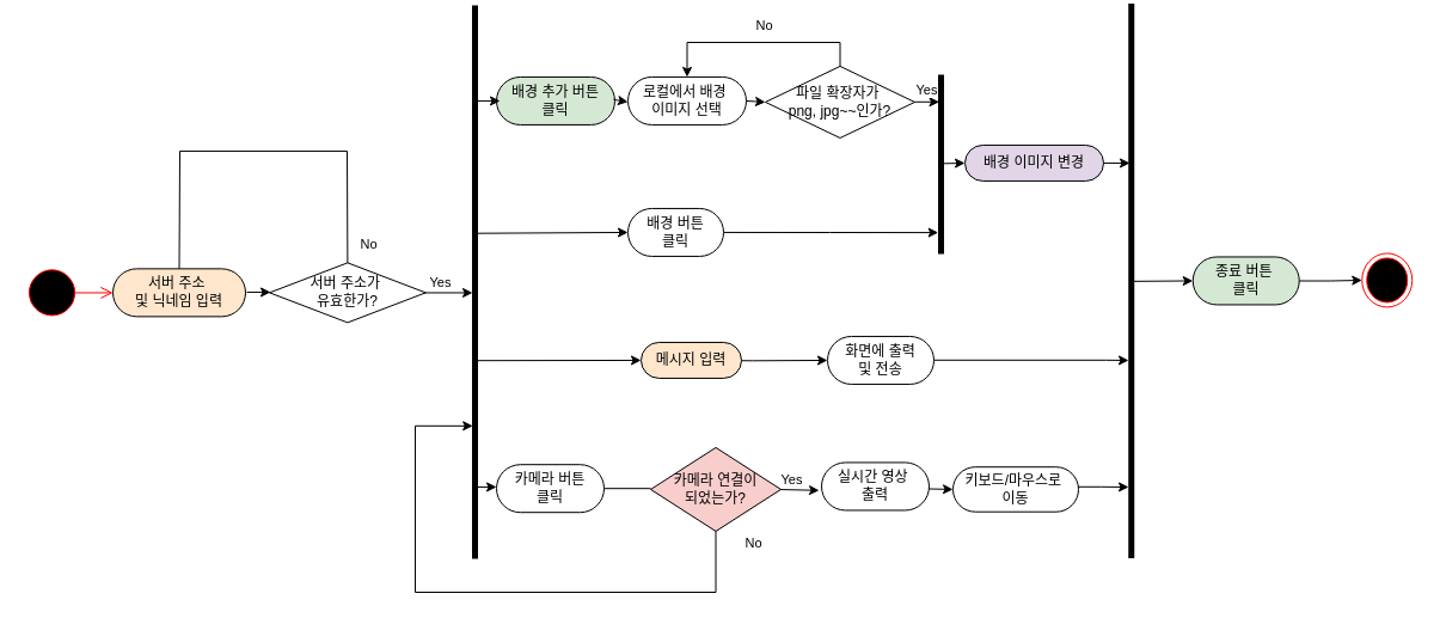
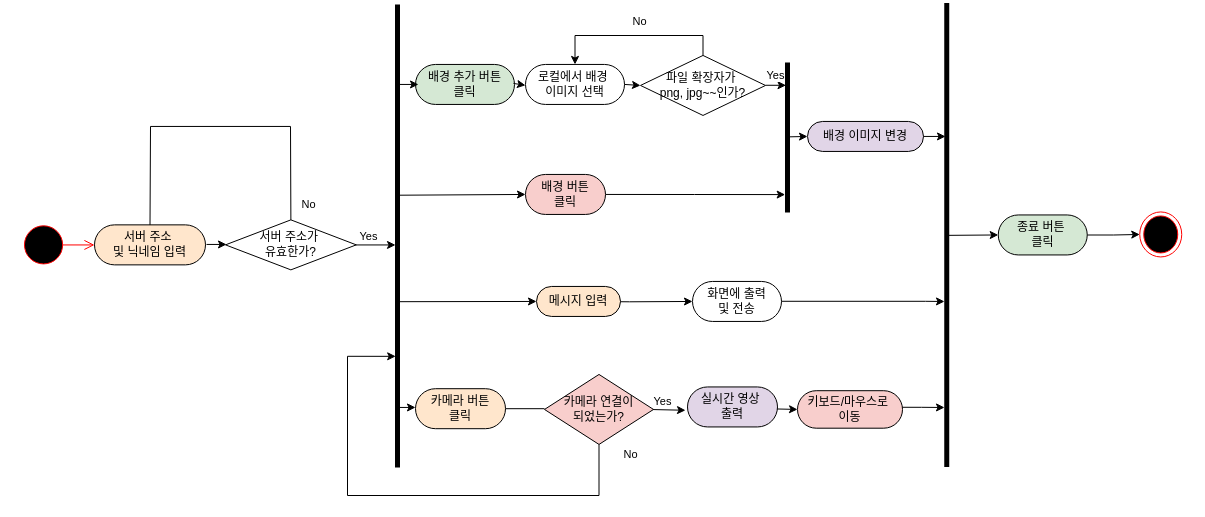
- <mxCell id="20" value="배경 버튼&lt;div&gt;클릭&lt;/div&gt;" style="rounded=1;whiteSpace=wrap;html=1;arcSize=50;rotation=0;" vertex="1" parent="1"><mxGeometry x="525" y="139.95" width="80" height="40" as="geometry" /></mxCell>
+ <mxCell id="20" value="배경 버튼&lt;div&gt;클릭&lt;/div&gt;" style="rounded=1;whiteSpace=wrap;html=1;arcSize=50;rotation=0;fillColor=#f8cecc;" vertex="1" parent="1"><mxGeometry x="525" y="139.95" width="80" height="40" as="geometry" /></mxCell>
- <mxCell id="39" value="실시간 영상&amp;nbsp;&lt;div&gt;출력&lt;/div&gt;" style="rounded=1;whiteSpace=wrap;html=1;arcSize=50;rotation=0;" vertex="1" parent="1"><mxGeometry x="687" y="352.45" width="90" height="40" as="geometry" /></mxCell>
+ <mxCell id="39" value="실시간 영상&amp;nbsp;&lt;div&gt;출력&lt;/div&gt;" style="rounded=1;whiteSpace=wrap;html=1;arcSize=50;rotation=0;fillColor=#e1d5e7;" vertex="1" parent="1"><mxGeometry x="687" y="352.45" width="90" height="40" as="geometry" /></mxCell>
- <mxCell id="14" value="카메라 버튼&lt;div&gt;클릭&lt;/div&gt;" style="rounded=1;whiteSpace=wrap;html=1;arcSize=50;rotation=0;" vertex="1" parent="1"><mxGeometry x="415" y="354.2" width="90" height="40" as="geometry" /></mxCell>
+ <mxCell id="14" value="카메라 버튼&lt;div&gt;클릭&lt;/div&gt;" style="rounded=1;whiteSpace=wrap;html=1;arcSize=50;rotation=0;fillColor=#ffe6cc;" vertex="1" parent="1"><mxGeometry x="415" y="354.2" width="90" height="40" as="geometry" /></mxCell>
- <mxCell id="18" value="키보드/마우스로&lt;span style=&quot;background-color: initial;&quot;&gt;&amp;nbsp;&lt;/span&gt;&lt;div&gt;&lt;span style=&quot;background-color: initial;&quot;&gt;이동&lt;/span&gt;&lt;/div&gt;" style="rounded=1;whiteSpace=wrap;html=1;arcSize=50;rotation=0;" vertex="1" parent="1"><mxGeometry x="797" y="356.2" width="105" height="37.5" as="geometry" /></mxCell>
+ <mxCell id="18" value="키보드/마우스로&lt;span style=&quot;background-color: initial;&quot;&gt;&amp;nbsp;&lt;/span&gt;&lt;div&gt;&lt;span style=&quot;background-color: initial;&quot;&gt;이동&lt;/span&gt;&lt;/div&gt;" style="rounded=1;whiteSpace=wrap;html=1;arcSize=50;rotation=0;fillColor=#f8cecc;" vertex="1" parent="1"><mxGeometry x="797" y="356.2" width="105" height="37.5" as="geometry" /></mxCell>
